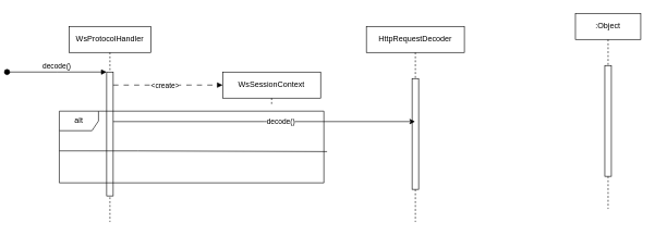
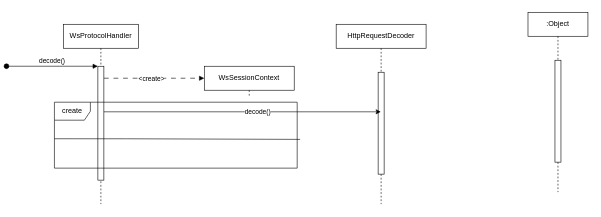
- <mxCell id="9" value="alt" style="shape=umlFrame;whiteSpace=wrap;html=1;pointerEvents=0;" vertex="1" parent="1"><mxGeometry x="20" y="170" width="405" height="110" as="geometry" /></mxCell>
+ <mxCell id="9" value="create" style="shape=umlFrame;whiteSpace=wrap;html=1;pointerEvents=0;" vertex="1" parent="1"><mxGeometry x="20" y="170" width="405" height="110" as="geometry" /></mxCell>
